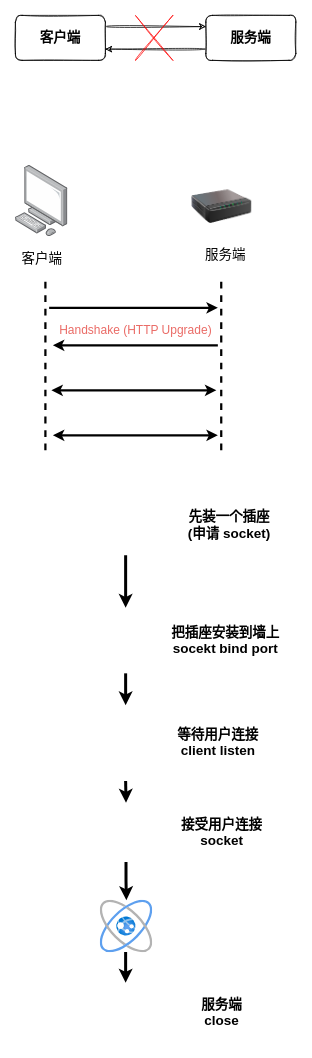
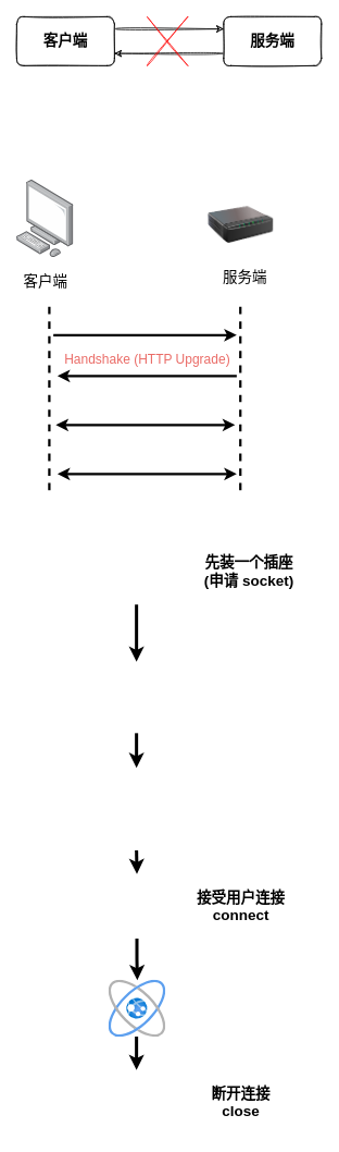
- <mxCell id="31" value="&lt;b&gt;把插座安装到墙上&lt;br&gt;socekt bind port&lt;br&gt;&lt;/b&gt;" style="text;html=1;align=center;verticalAlign=middle;resizable=0;points=[];autosize=1;strokeColor=none;fillColor=none;fontSize=18;" vertex="1" parent="1"><mxGeometry x="220" y="828.75" width="160" height="50" as="geometry" /></mxCell>
- <mxCell id="32" value="&lt;b&gt;等待用户连接&lt;br&gt;client listen&lt;/b&gt;" style="text;html=1;align=center;verticalAlign=middle;resizable=0;points=[];autosize=1;strokeColor=none;fillColor=none;fontSize=18;" vertex="1" parent="1"><mxGeometry x="230" y="965" width="120" height="50" as="geometry" /></mxCell>
- <mxCell id="34" value="&lt;b&gt;接受用户连接&lt;br&gt;socket&lt;/b&gt;" style="text;html=1;align=center;verticalAlign=middle;resizable=0;points=[];autosize=1;strokeColor=none;fillColor=none;fontSize=18;" vertex="1" parent="1"><mxGeometry x="235" y="1084.5" width="120" height="50" as="geometry" /></mxCell>
+ <mxCell id="34" value="&lt;b&gt;接受用户连接&lt;br&gt;connect&lt;/b&gt;" style="text;html=1;align=center;verticalAlign=middle;resizable=0;points=[];autosize=1;strokeColor=none;fillColor=none;fontSize=18;" vertex="1" parent="1"><mxGeometry x="235" y="1084.5" width="120" height="50" as="geometry" /></mxCell>
- <mxCell id="35" value="&lt;b&gt;服务端&lt;br&gt;close&lt;/b&gt;" style="text;html=1;align=center;verticalAlign=middle;resizable=0;points=[];autosize=1;strokeColor=none;fillColor=none;fontSize=18;" vertex="1" parent="1"><mxGeometry x="250" y="1324.5" width="90" height="50" as="geometry" /></mxCell>
+ <mxCell id="35" value="&lt;b&gt;断开连接&lt;br&gt;close&lt;/b&gt;" style="text;html=1;align=center;verticalAlign=middle;resizable=0;points=[];autosize=1;strokeColor=none;fillColor=none;fontSize=18;" vertex="1" parent="1"><mxGeometry x="250" y="1324.5" width="90" height="50" as="geometry" /></mxCell>
